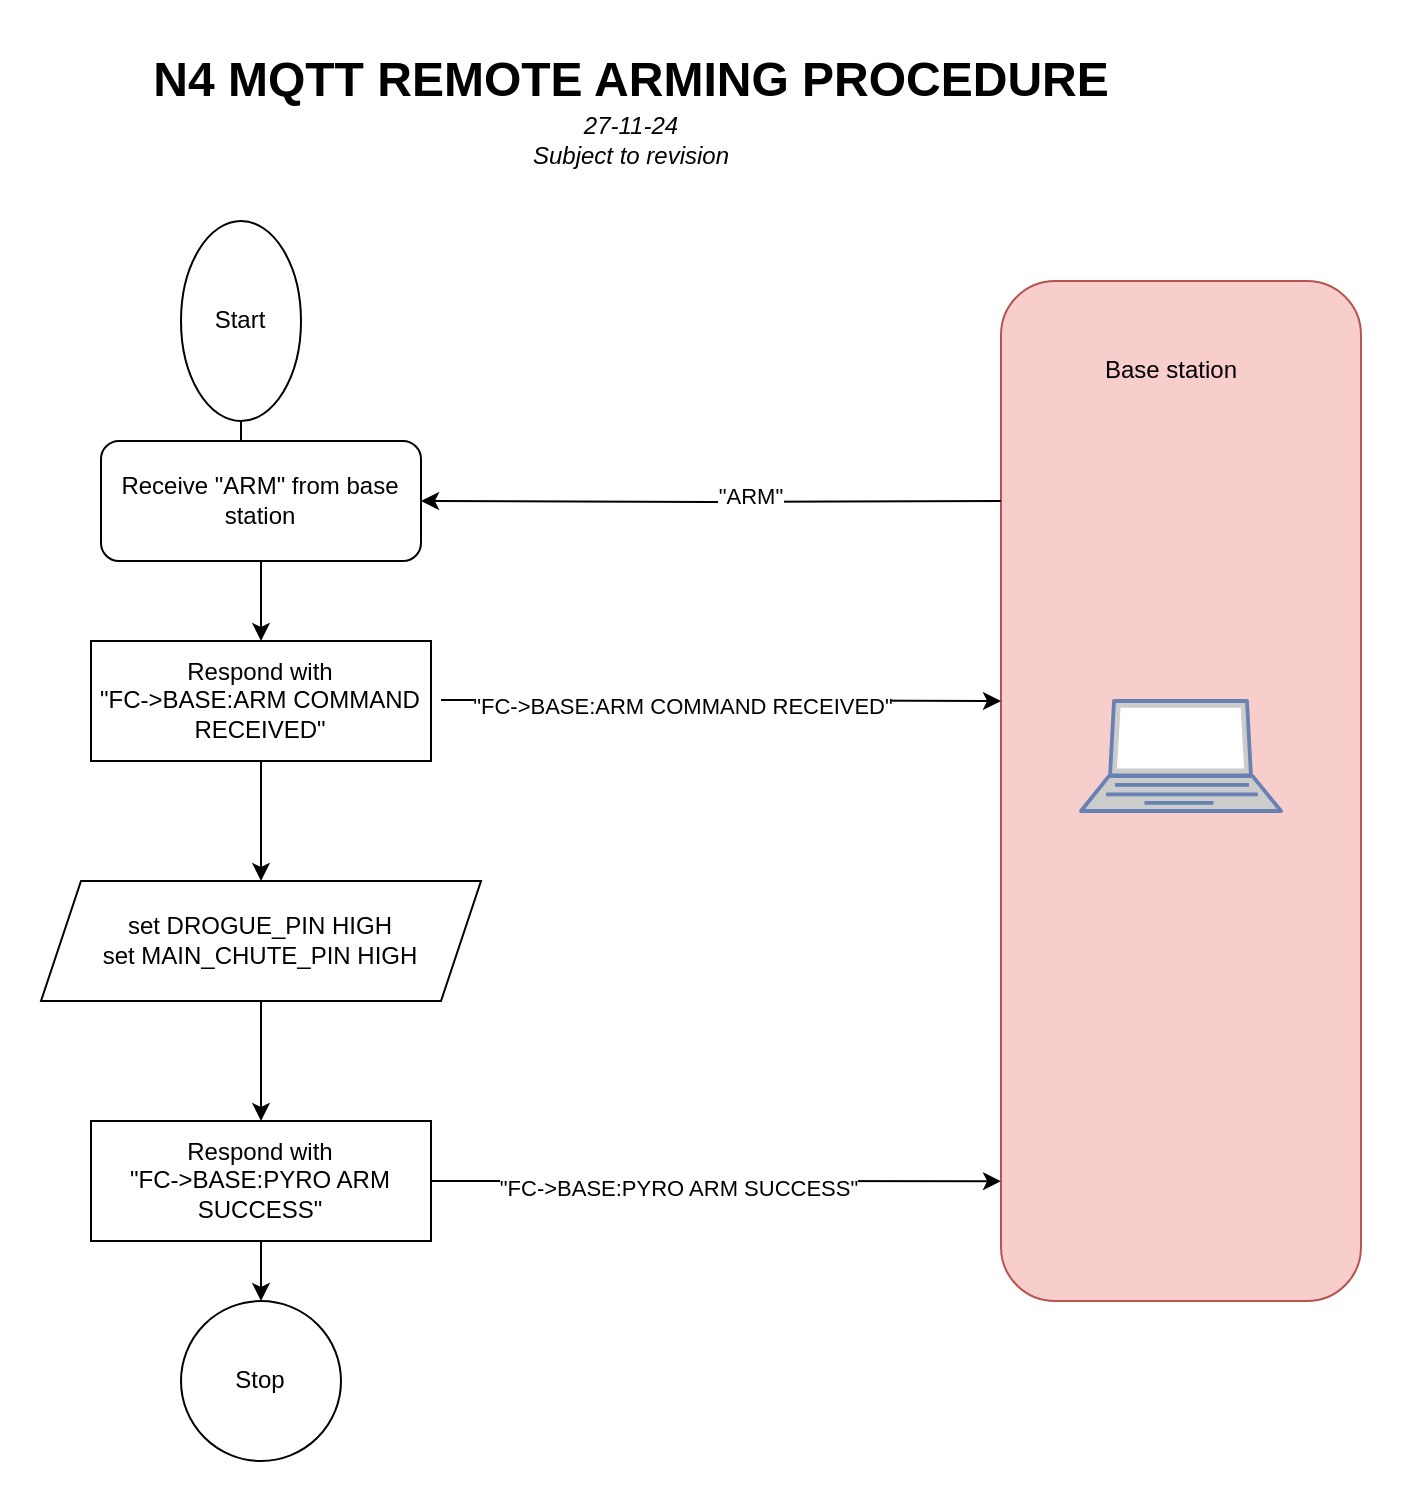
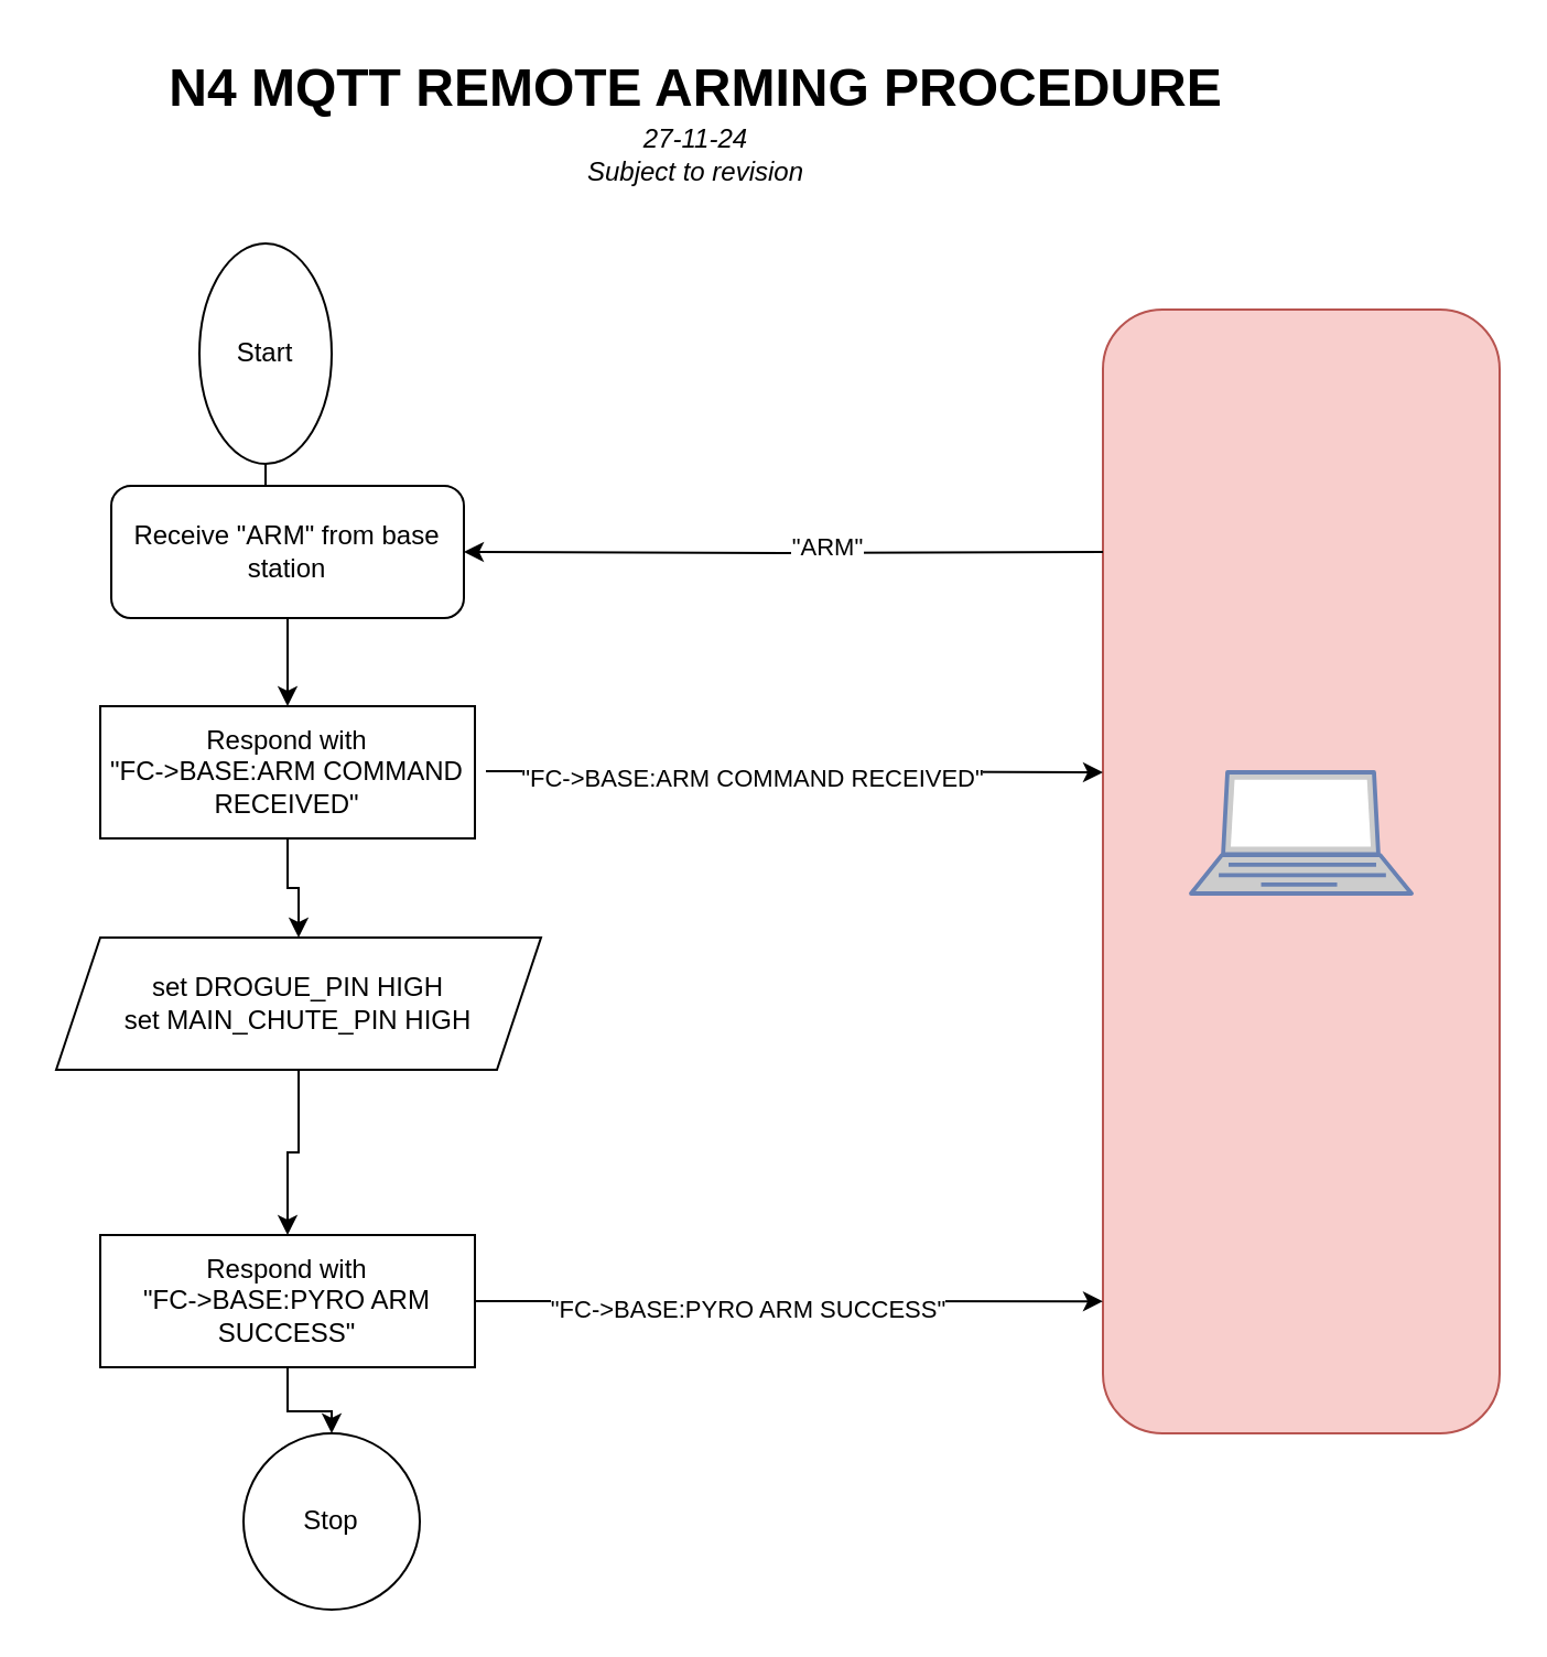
- <mxCell id="10" value="Base station" style="text;html=1;align=center;verticalAlign=middle;resizable=0;points=[];autosize=1;strokeColor=none;fillColor=none;" vertex="1" parent="1"><mxGeometry x="540" y="170" width="90" height="30" as="geometry" /></mxCell>
- <mxCell id="12" value="set DROGUE_PIN HIGH&lt;br&gt;set MAIN_CHUTE_PIN HIGH" style="shape=parallelogram;perimeter=parallelogramPerimeter;whiteSpace=wrap;html=1;fixedSize=1;" vertex="1" parent="1"><mxGeometry x="20" y="440" width="220" height="60" as="geometry" /></mxCell>
+ <mxCell id="12" value="set DROGUE_PIN HIGH&lt;br&gt;set MAIN_CHUTE_PIN HIGH" style="shape=parallelogram;perimeter=parallelogramPerimeter;whiteSpace=wrap;html=1;fixedSize=1;" vertex="1" parent="1"><mxGeometry x="25" y="425" width="220" height="60" as="geometry" /></mxCell>
- <mxCell id="21" value="Stop" style="ellipse;whiteSpace=wrap;html=1;aspect=fixed;" vertex="1" parent="1"><mxGeometry x="90" y="650" width="80" height="80" as="geometry" /></mxCell>
+ <mxCell id="21" value="Stop" style="ellipse;whiteSpace=wrap;html=1;aspect=fixed;" vertex="1" parent="1"><mxGeometry x="110" y="650" width="80" height="80" as="geometry" /></mxCell>
